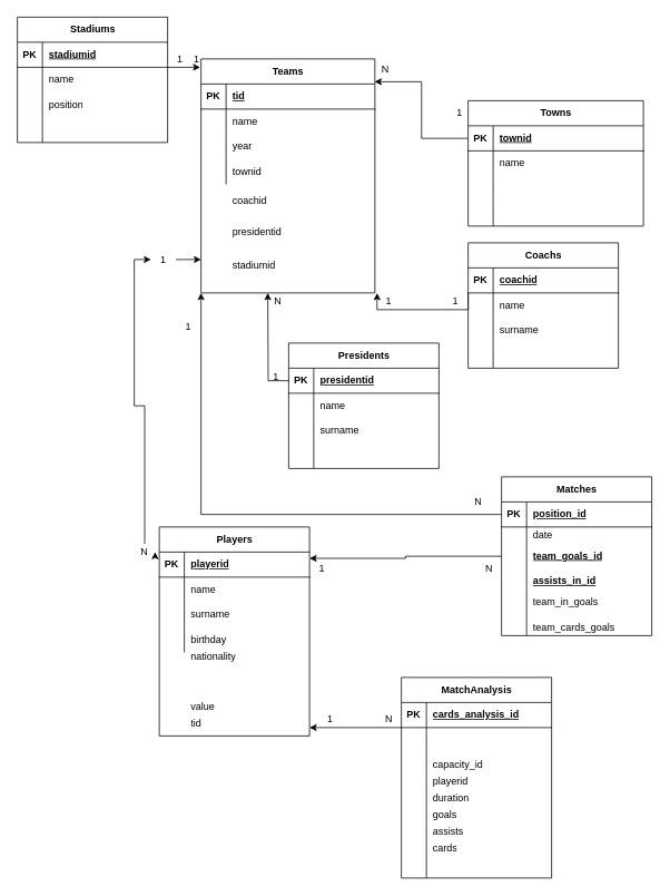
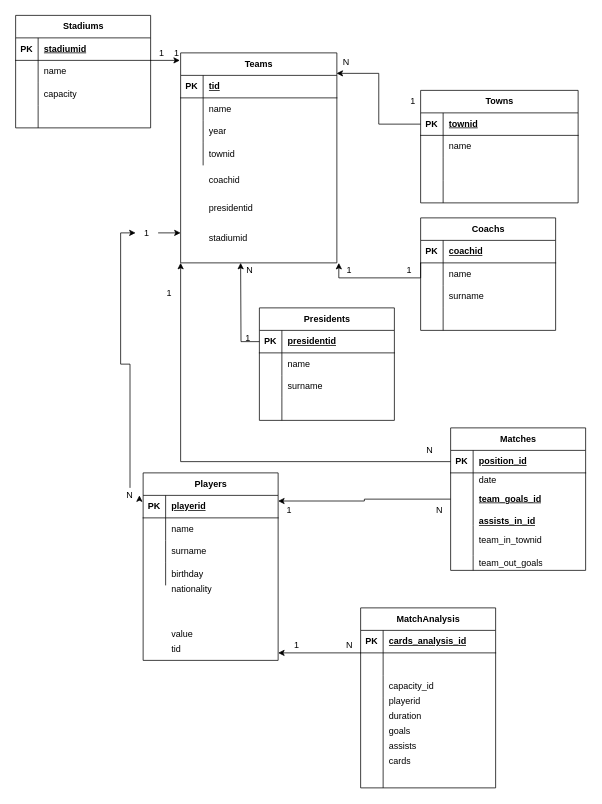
- <mxCell id="79" value="position" style="shape=partialRectangle;connectable=0;fillColor=none;top=0;left=0;bottom=0;right=0;align=left;spacingLeft=6;overflow=hidden;whiteSpace=wrap;html=1;" vertex="1" parent="77"><mxGeometry x="30" width="150" height="30" as="geometry"><mxRectangle width="150" height="30" as="alternateBounds" /></mxGeometry></mxCell>
+ <mxCell id="79" value="capacity" style="shape=partialRectangle;connectable=0;fillColor=none;top=0;left=0;bottom=0;right=0;align=left;spacingLeft=6;overflow=hidden;whiteSpace=wrap;html=1;" vertex="1" parent="77"><mxGeometry x="30" width="150" height="30" as="geometry"><mxRectangle width="150" height="30" as="alternateBounds" /></mxGeometry></mxCell>
- <mxCell id="147" value="team_in_goals" style="shape=partialRectangle;connectable=0;fillColor=none;top=0;left=0;bottom=0;right=0;align=left;spacingLeft=6;overflow=hidden;whiteSpace=wrap;html=1;movable=0;resizable=0;rotatable=0;deletable=0;editable=0;locked=1;" vertex="1" parent="145"><mxGeometry x="30" width="150" height="40" as="geometry"><mxRectangle width="150" height="40" as="alternateBounds" /></mxGeometry></mxCell>
+ <mxCell id="147" value="team_in_townid" style="shape=partialRectangle;connectable=0;fillColor=none;top=0;left=0;bottom=0;right=0;align=left;spacingLeft=6;overflow=hidden;whiteSpace=wrap;html=1;movable=0;resizable=0;rotatable=0;deletable=0;editable=0;locked=1;" vertex="1" parent="145"><mxGeometry x="30" width="150" height="40" as="geometry"><mxRectangle width="150" height="40" as="alternateBounds" /></mxGeometry></mxCell>
- <mxCell id="150" value="team_cards_goals" style="shape=partialRectangle;connectable=0;fillColor=none;top=0;left=0;bottom=0;right=0;align=left;spacingLeft=6;overflow=hidden;whiteSpace=wrap;html=1;movable=0;resizable=0;rotatable=0;deletable=0;editable=0;locked=1;" vertex="1" parent="148"><mxGeometry x="30" width="150" height="20" as="geometry"><mxRectangle width="150" height="20" as="alternateBounds" /></mxGeometry></mxCell>
+ <mxCell id="150" value="team_out_goals" style="shape=partialRectangle;connectable=0;fillColor=none;top=0;left=0;bottom=0;right=0;align=left;spacingLeft=6;overflow=hidden;whiteSpace=wrap;html=1;movable=0;resizable=0;rotatable=0;deletable=0;editable=0;locked=1;" vertex="1" parent="148"><mxGeometry x="30" width="150" height="20" as="geometry"><mxRectangle width="150" height="20" as="alternateBounds" /></mxGeometry></mxCell>
